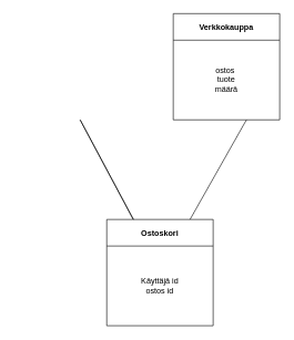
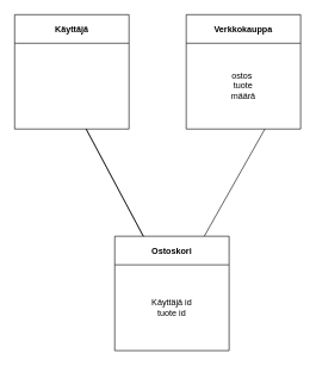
+ <mxCell id="2" value="Käyttäjä" style="swimlane;startSize=40;" vertex="1" parent="1"><mxGeometry x="20" y="20" width="160" height="160" as="geometry" /></mxCell>
- <mxCell id="6" value="Käyttäjä id&lt;br&gt;ostos id" style="text;html=1;strokeColor=none;fillColor=none;align=center;verticalAlign=middle;whiteSpace=wrap;rounded=0;" vertex="1" parent="5"><mxGeometry y="40" width="160" height="120" as="geometry" /></mxCell>
+ <mxCell id="6" value="Käyttäjä id&lt;br&gt;tuote id" style="text;html=1;strokeColor=none;fillColor=none;align=center;verticalAlign=middle;whiteSpace=wrap;rounded=0;" vertex="1" parent="5"><mxGeometry y="40" width="160" height="120" as="geometry" /></mxCell>
